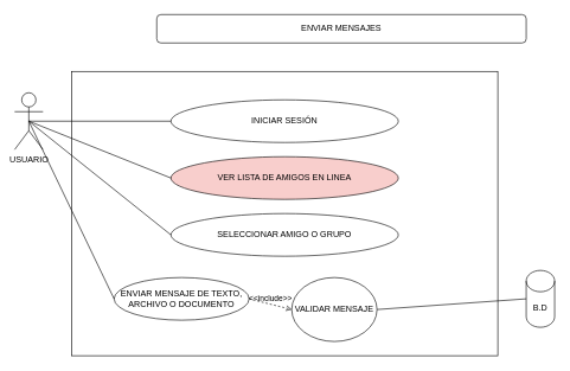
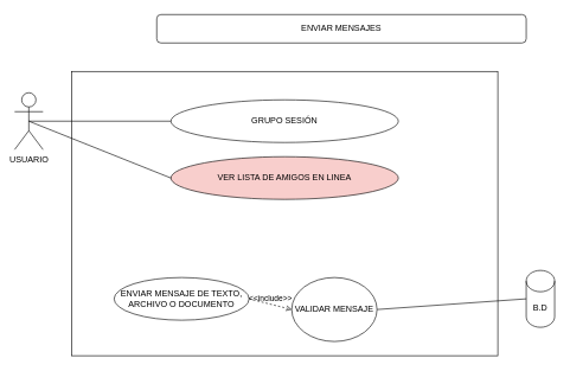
- <mxCell id="4" value="INICIAR SESIÓN" style="ellipse;whiteSpace=wrap;html=1;" vertex="1" parent="1"><mxGeometry x="240" y="140" width="320" height="60" as="geometry" /></mxCell>
+ <mxCell id="4" value="GRUPO SESIÓN" style="ellipse;whiteSpace=wrap;html=1;" vertex="1" parent="1"><mxGeometry x="240" y="140" width="320" height="60" as="geometry" /></mxCell>
- <mxCell id="12" value="" style="endArrow=none;html=1;entryX=0;entryY=0.5;entryDx=0;entryDy=0;exitX=0.5;exitY=0.5;exitDx=0;exitDy=0;exitPerimeter=0;" edge="1" parent="1" source="5" target="8"><mxGeometry width="50" height="50" relative="1" as="geometry"><mxPoint x="370" y="400" as="sourcePoint" /><mxPoint x="420" y="350" as="targetPoint" /></mxGeometry></mxCell>
- <mxCell id="13" value="" style="endArrow=none;html=1;entryX=0;entryY=0.5;entryDx=0;entryDy=0;exitX=0.5;exitY=0.5;exitDx=0;exitDy=0;exitPerimeter=0;" edge="1" parent="1" source="5" target="9"><mxGeometry width="50" height="50" relative="1" as="geometry"><mxPoint x="370" y="400" as="sourcePoint" /><mxPoint x="420" y="350" as="targetPoint" /></mxGeometry></mxCell>
- <mxCell id="8" value="SELECCIONAR AMIGO O GRUPO" style="ellipse;whiteSpace=wrap;html=1;" vertex="1" parent="1"><mxGeometry x="240" y="300" width="320" height="60" as="geometry" /></mxCell>
